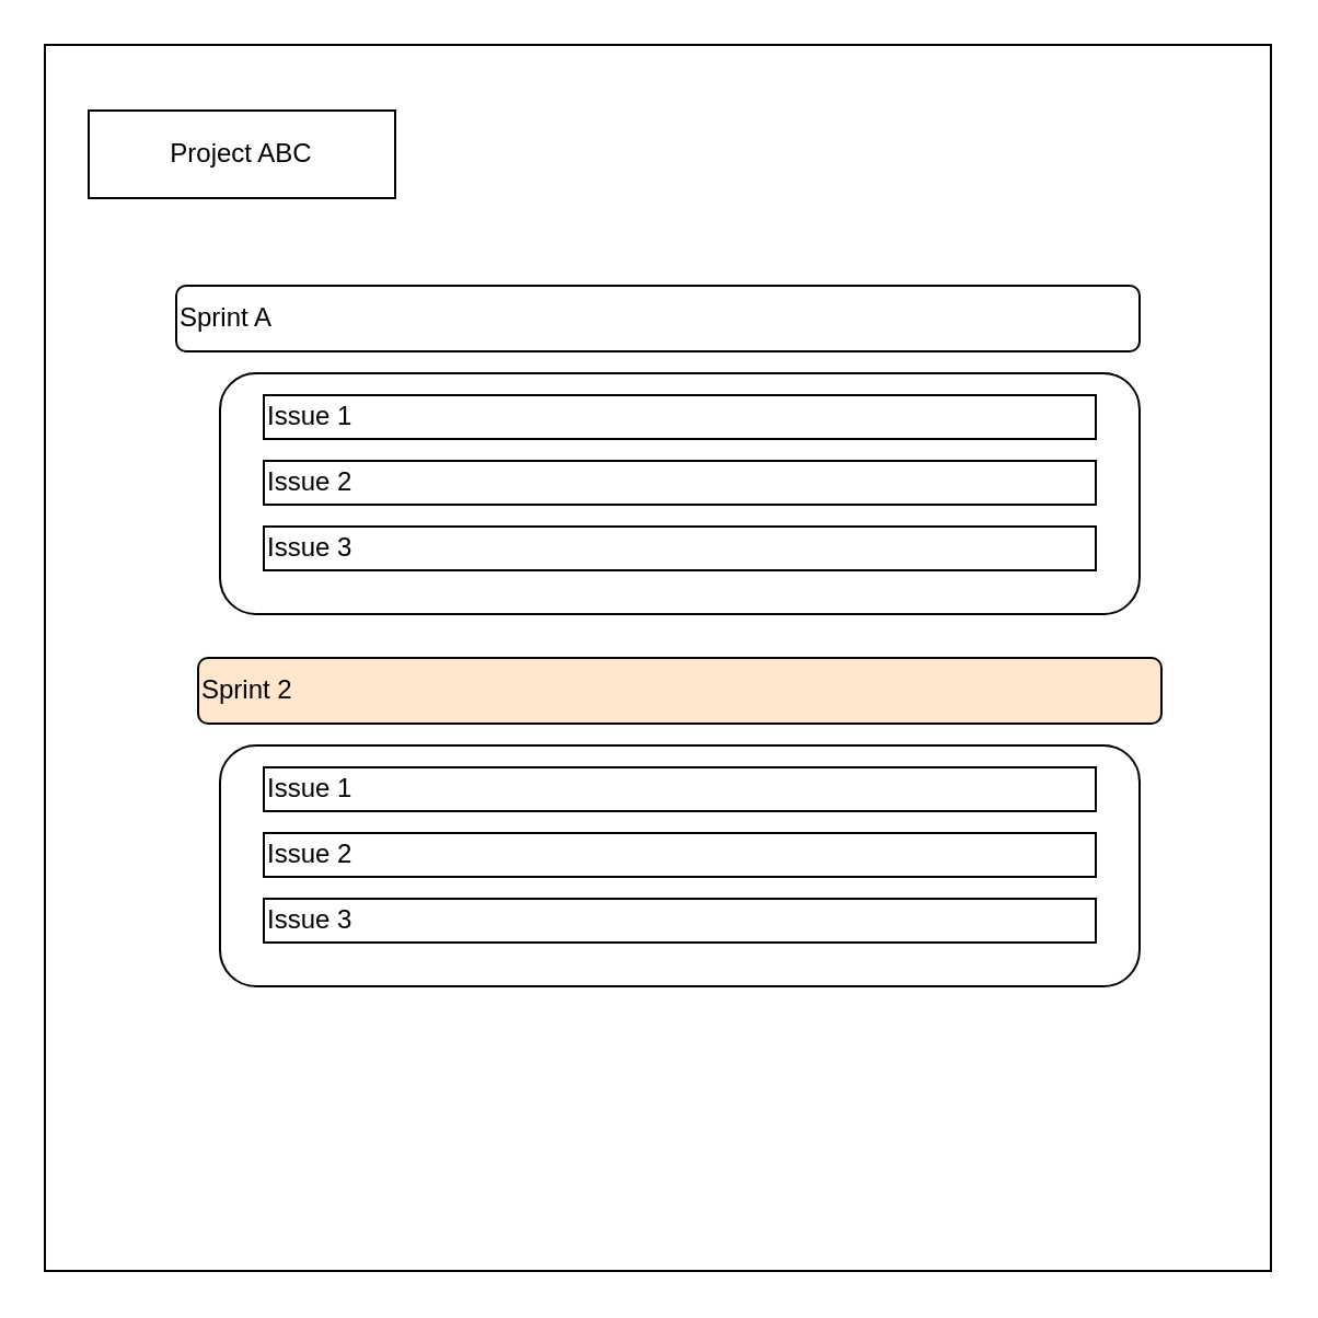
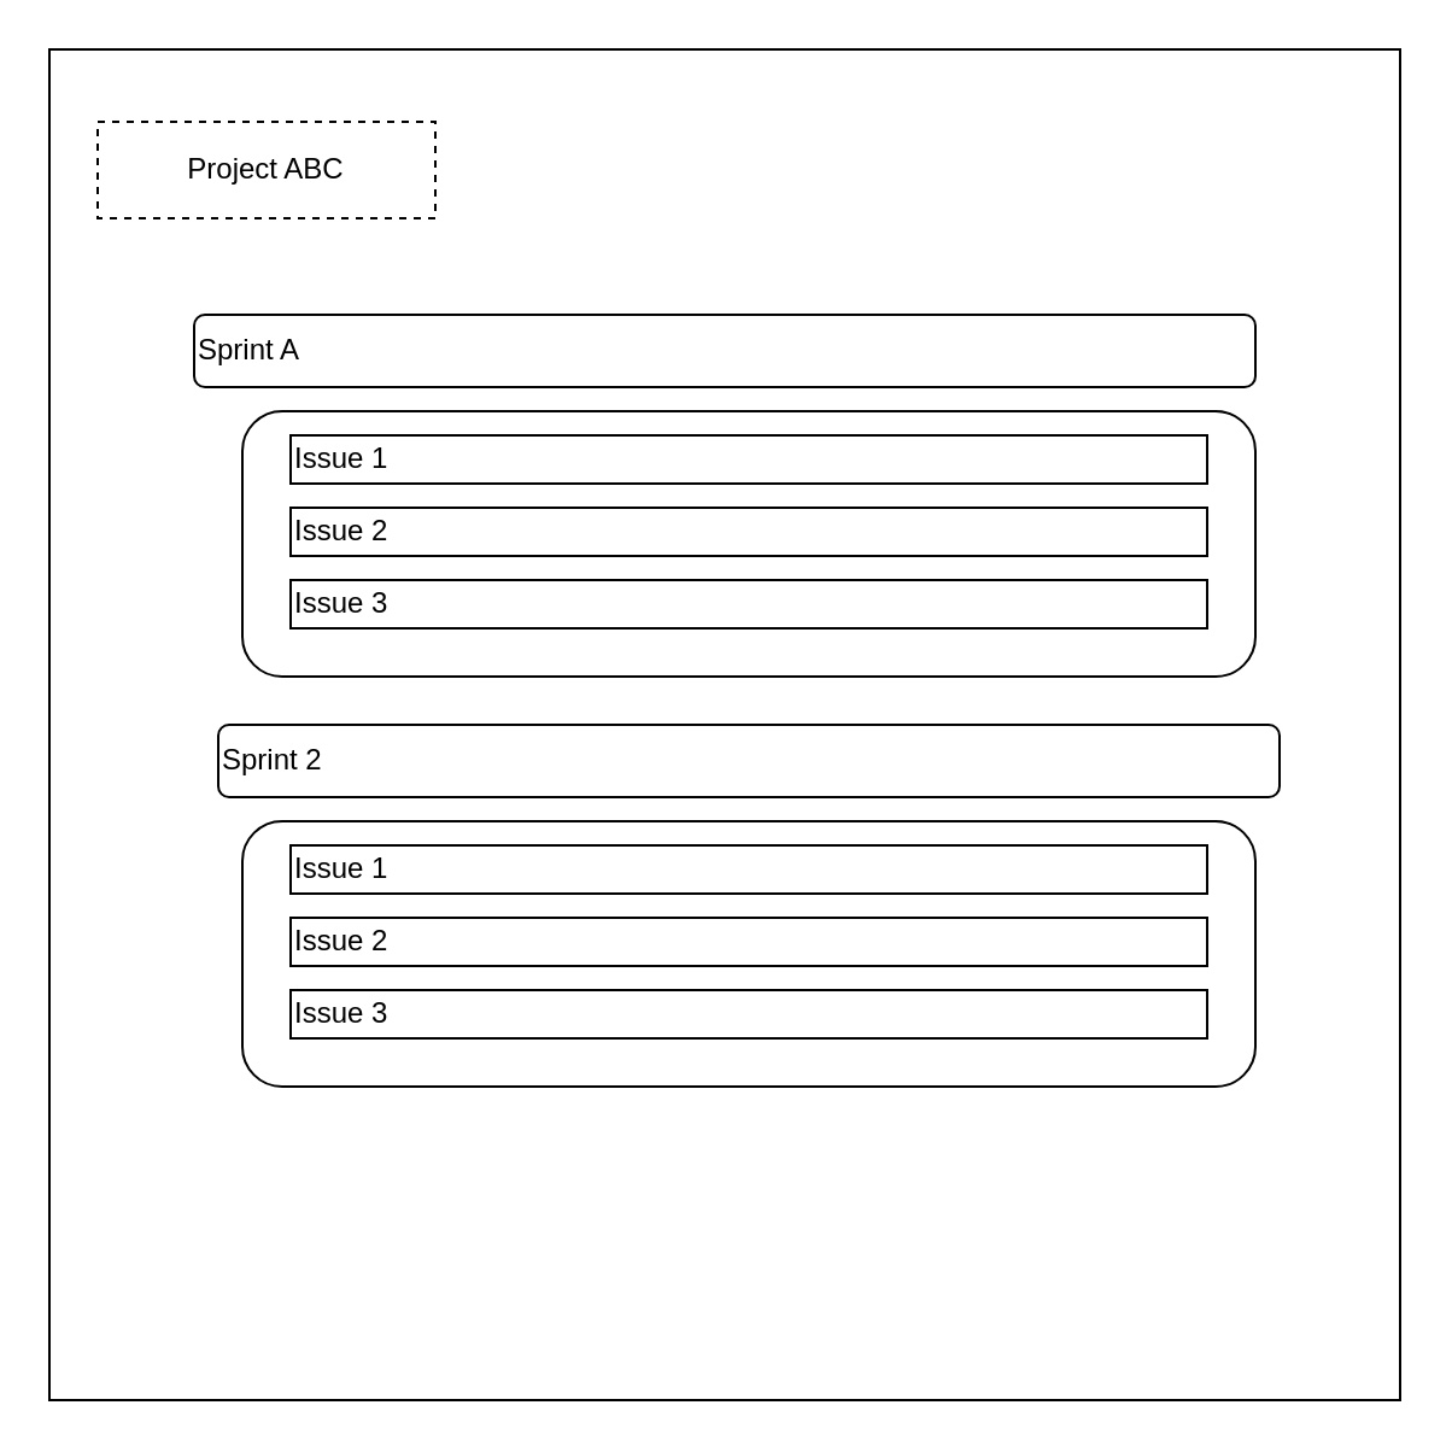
- <mxCell id="13" value="Project ABC" style="rounded=0;whiteSpace=wrap;html=1;" vertex="1" parent="1"><mxGeometry x="40" y="50" width="140" height="40" as="geometry" /></mxCell>
+ <mxCell id="13" value="Project ABC" style="rounded=0;whiteSpace=wrap;html=1;dashed=1;" vertex="1" parent="1"><mxGeometry x="40" y="50" width="140" height="40" as="geometry" /></mxCell>
- <mxCell id="8" value="Sprint 2" style="rounded=1;whiteSpace=wrap;html=1;align=left;fillColor=#ffe6cc;" vertex="1" parent="1"><mxGeometry x="90" y="300" width="440" height="30" as="geometry" /></mxCell>
+ <mxCell id="8" value="Sprint 2" style="rounded=1;whiteSpace=wrap;html=1;align=left;" vertex="1" parent="1"><mxGeometry x="90" y="300" width="440" height="30" as="geometry" /></mxCell>
